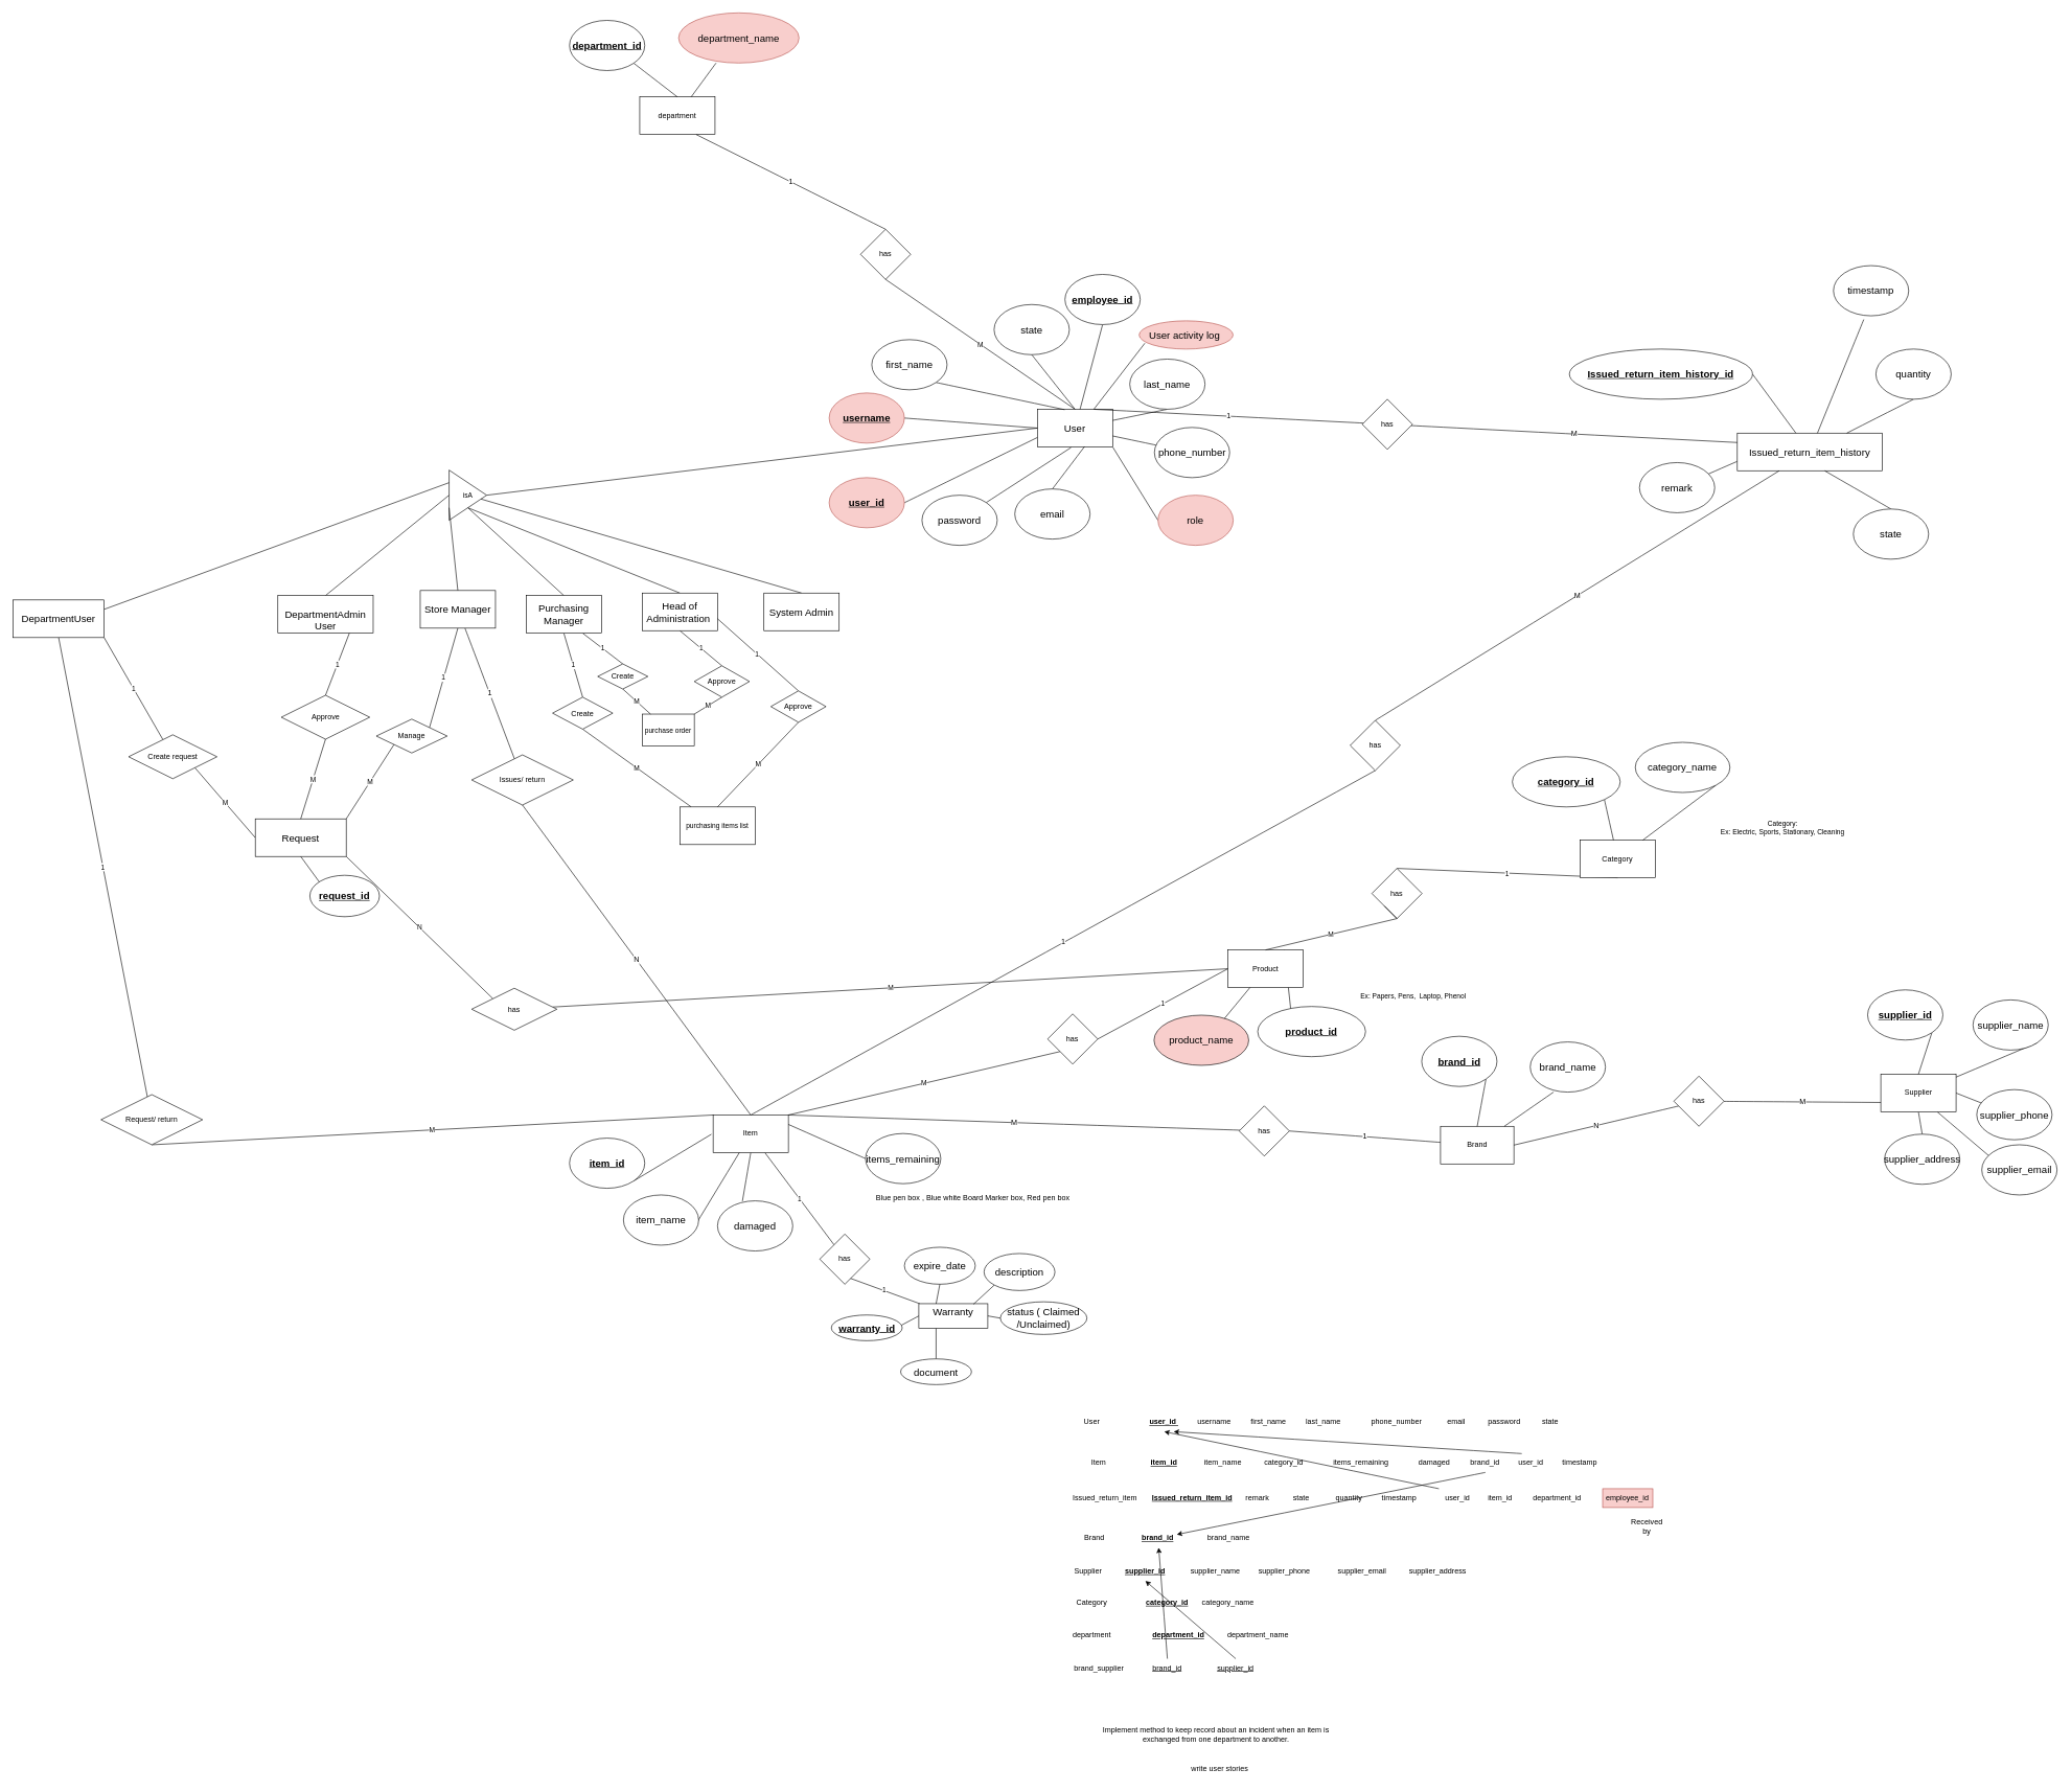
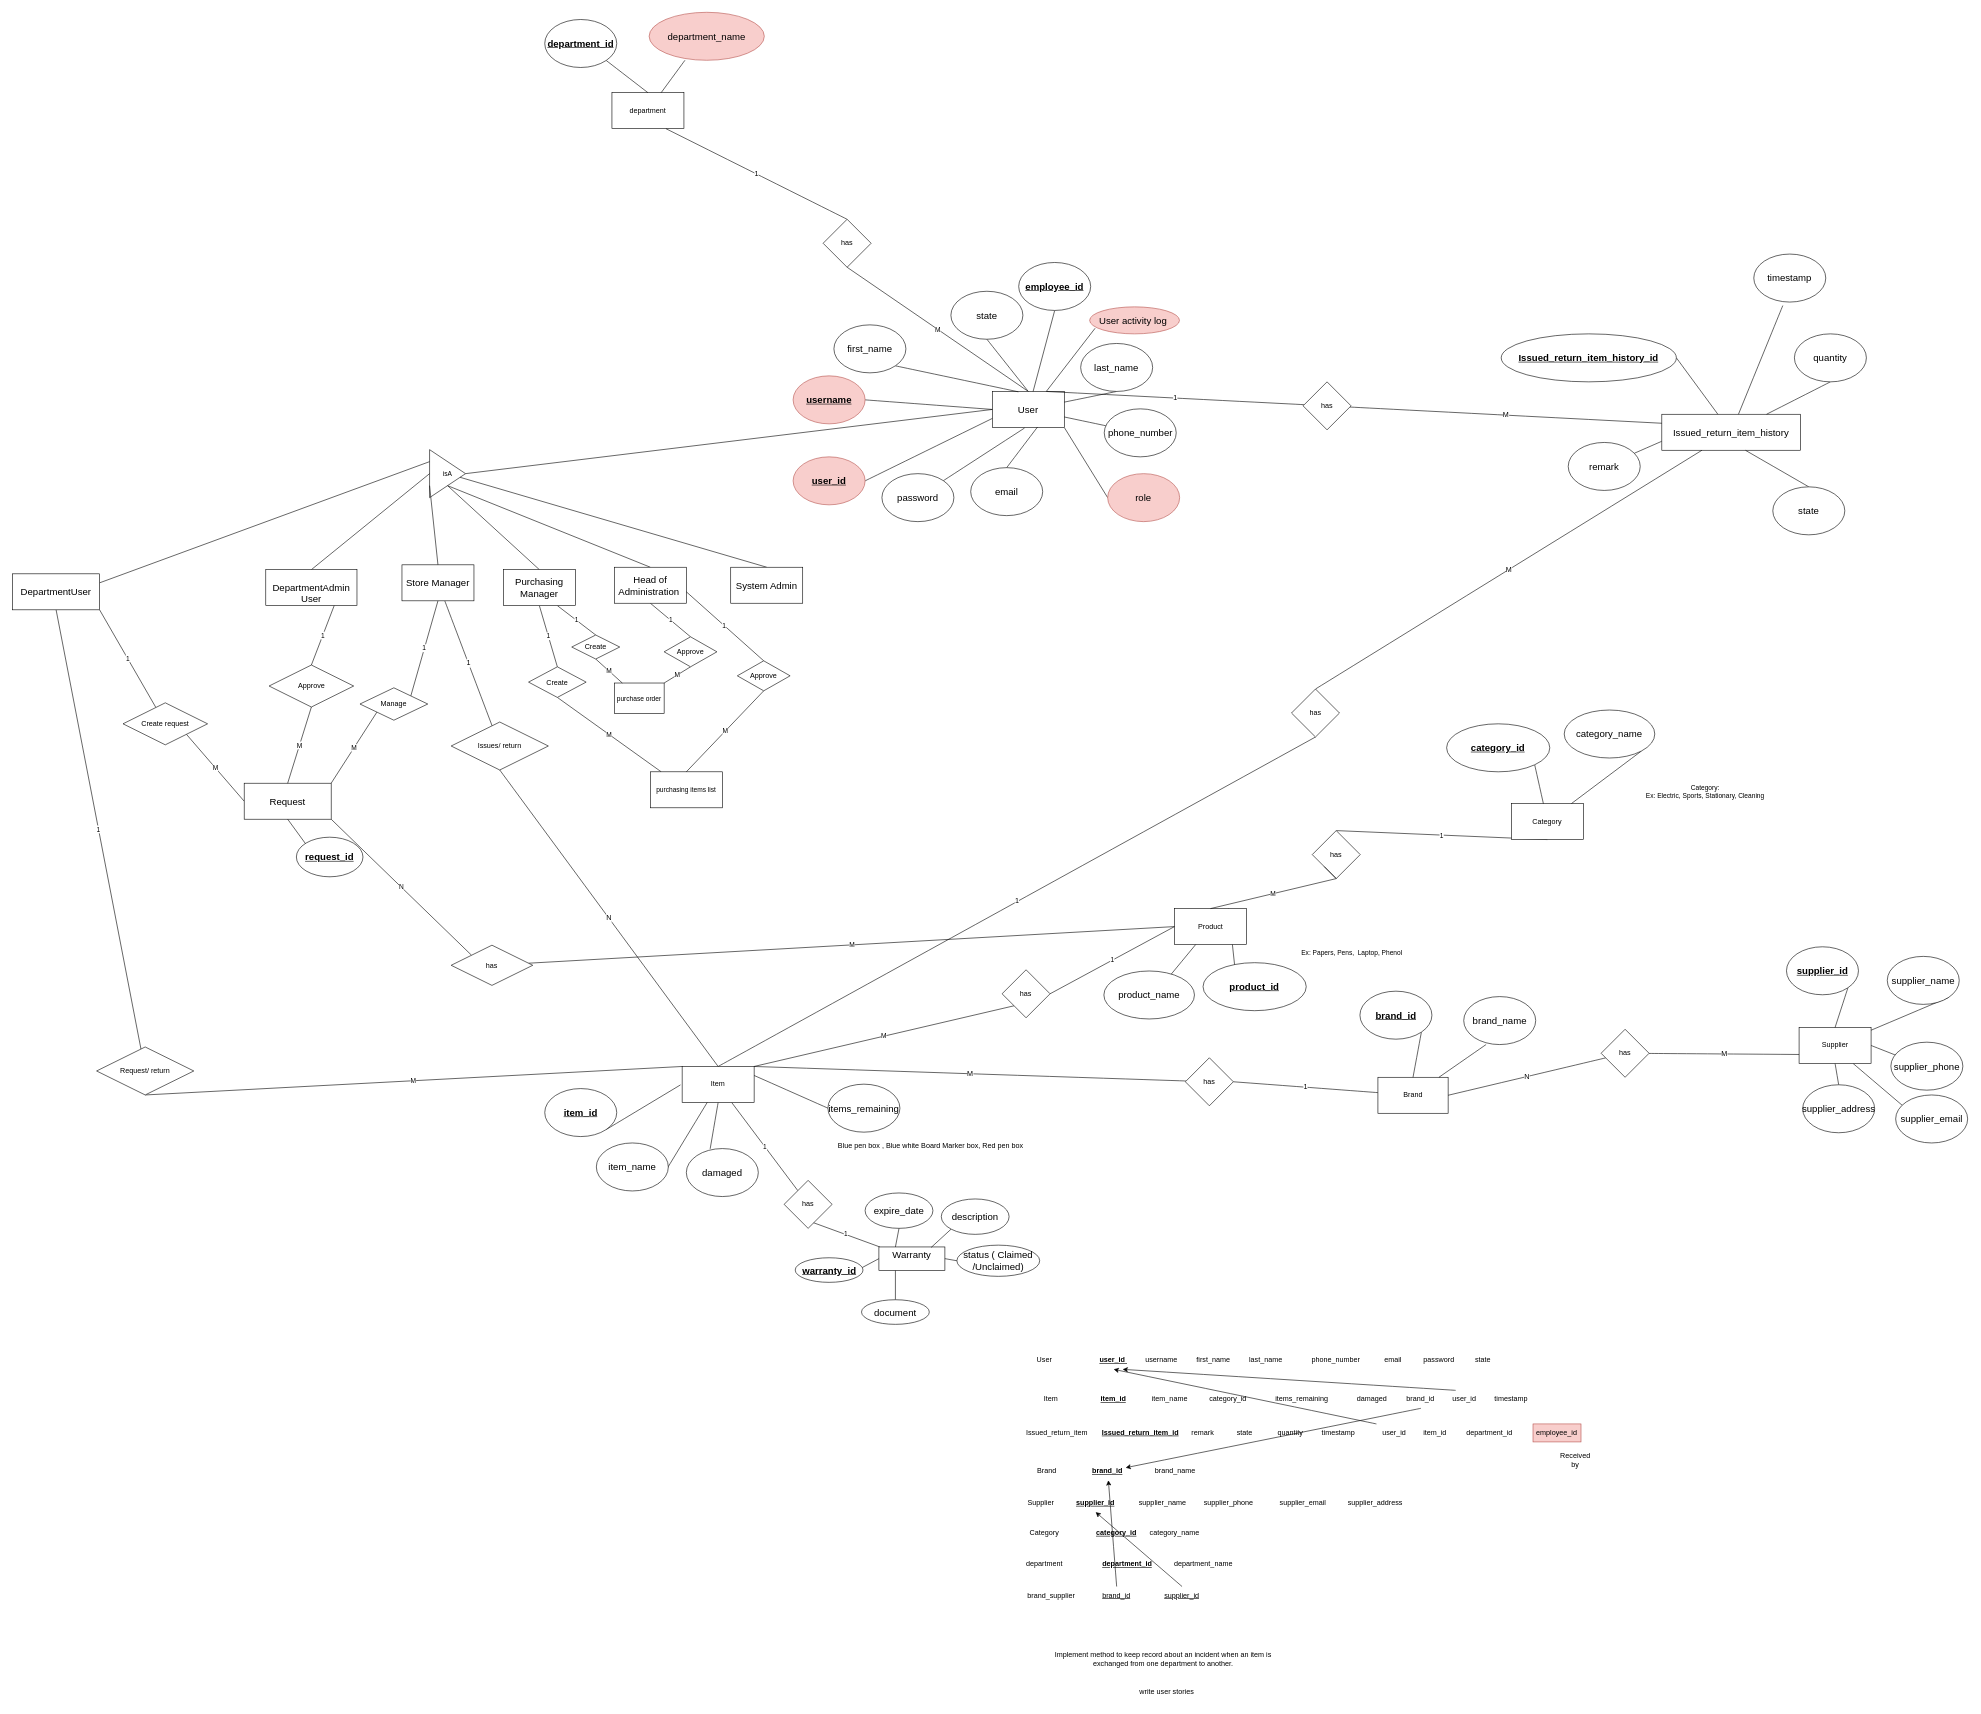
- <mxCell id="151" value="product_name" style="ellipse;whiteSpace=wrap;html=1;fontSize=16;fillColor=#f8cecc;" parent="1" vertex="1"><mxGeometry x="1839" y="1618" width="151" height="80" as="geometry" /></mxCell>
+ <mxCell id="151" value="product_name" style="ellipse;whiteSpace=wrap;html=1;fontSize=16;" parent="1" vertex="1"><mxGeometry x="1839" y="1618" width="151" height="80" as="geometry" /></mxCell>
